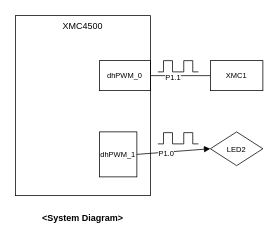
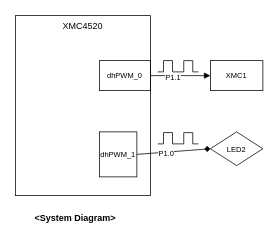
- <mxCell id="2" value="XMC4500" style="whiteSpace=wrap;html=1;strokeColor=#000000;strokeWidth=1;fillColor=none;fontSize=12;align=center;verticalAlign=top;" parent="1" vertex="1"><mxGeometry x="20" y="20" width="180" height="240" as="geometry" /></mxCell>
+ <mxCell id="2" value="XMC4520" style="whiteSpace=wrap;html=1;strokeColor=#000000;strokeWidth=1;fillColor=none;fontSize=12;align=center;verticalAlign=top;" parent="1" vertex="1"><mxGeometry x="20" y="20" width="180" height="240" as="geometry" /></mxCell>
- <mxCell id="7" value="" style="endArrow=none;html=1;strokeWidth=1;fontSize=10;exitX=1;exitY=0.5;entryX=0;entryY=0.5;endFill=1;" parent="1" source="3" target="5" edge="1"><mxGeometry x="381" y="255" width="50" height="50" as="geometry"><mxPoint x="-92" y="-30" as="sourcePoint" /><mxPoint x="-42" y="-80" as="targetPoint" /></mxGeometry></mxCell>
+ <mxCell id="7" value="" style="endArrow=block;html=1;strokeWidth=1;fontSize=10;exitX=1;exitY=0.5;entryX=0;entryY=0.5;endFill=1;" parent="1" source="3" target="5" edge="1"><mxGeometry x="381" y="255" width="50" height="50" as="geometry"><mxPoint x="-92" y="-30" as="sourcePoint" /><mxPoint x="-42" y="-80" as="targetPoint" /></mxGeometry></mxCell>
- <mxCell id="9" value="" style="endArrow=block;html=1;strokeWidth=1;fontSize=10;exitX=1;exitY=0.5;entryX=0;entryY=0.5;endFill=1;" parent="1" source="4" target="6" edge="1"><mxGeometry x="381" y="350" width="50" height="50" as="geometry"><mxPoint x="218" y="230" as="sourcePoint" /><mxPoint x="268" y="180" as="targetPoint" /></mxGeometry></mxCell>
+ <mxCell id="9" value="" style="endArrow=diamond;html=1;strokeWidth=1;fontSize=10;exitX=1;exitY=0.5;entryX=0;entryY=0.5;endFill=1;" parent="1" source="4" target="6" edge="1"><mxGeometry x="381" y="350" width="50" height="50" as="geometry"><mxPoint x="218" y="230" as="sourcePoint" /><mxPoint x="268" y="180" as="targetPoint" /></mxGeometry></mxCell>
- <mxCell id="15" value="&amp;lt;System Diagram&amp;gt;" style="text;html=1;strokeColor=none;fillColor=none;align=center;verticalAlign=middle;whiteSpace=wrap;rounded=1;fontSize=12;fontStyle=1" parent="1" vertex="1"><mxGeometry x="20" y="280" width="180" height="20" as="geometry" /></mxCell>
+ <mxCell id="15" value="&amp;lt;System Diagram&amp;gt;" style="text;html=1;strokeColor=none;fillColor=none;align=center;verticalAlign=middle;whiteSpace=wrap;rounded=1;fontSize=12;fontStyle=1" parent="1" vertex="1"><mxGeometry x="10" y="280" width="180" height="20" as="geometry" /></mxCell>
